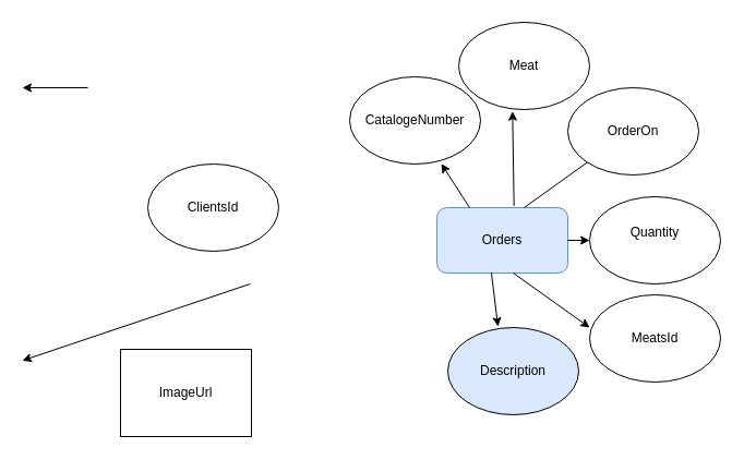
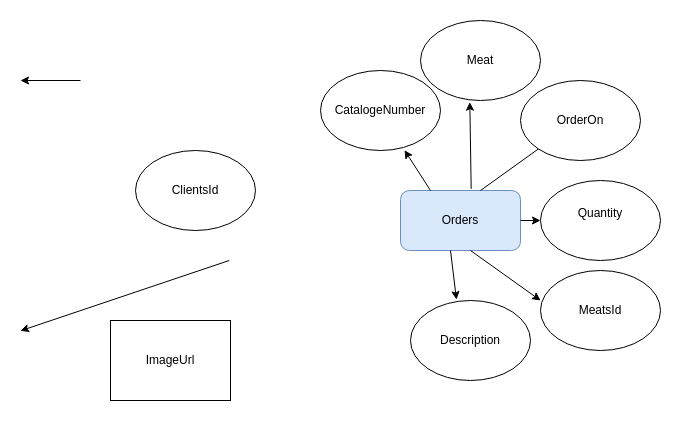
- <mxCell id="16" value="Description" style="ellipse;whiteSpace=wrap;html=1;fillColor=#dae8fc;" vertex="1" parent="1"><mxGeometry x="410" y="300" width="120" height="80" as="geometry" /></mxCell>
+ <mxCell id="16" value="Description" style="ellipse;whiteSpace=wrap;html=1;" vertex="1" parent="1"><mxGeometry x="410" y="300" width="120" height="80" as="geometry" /></mxCell>
